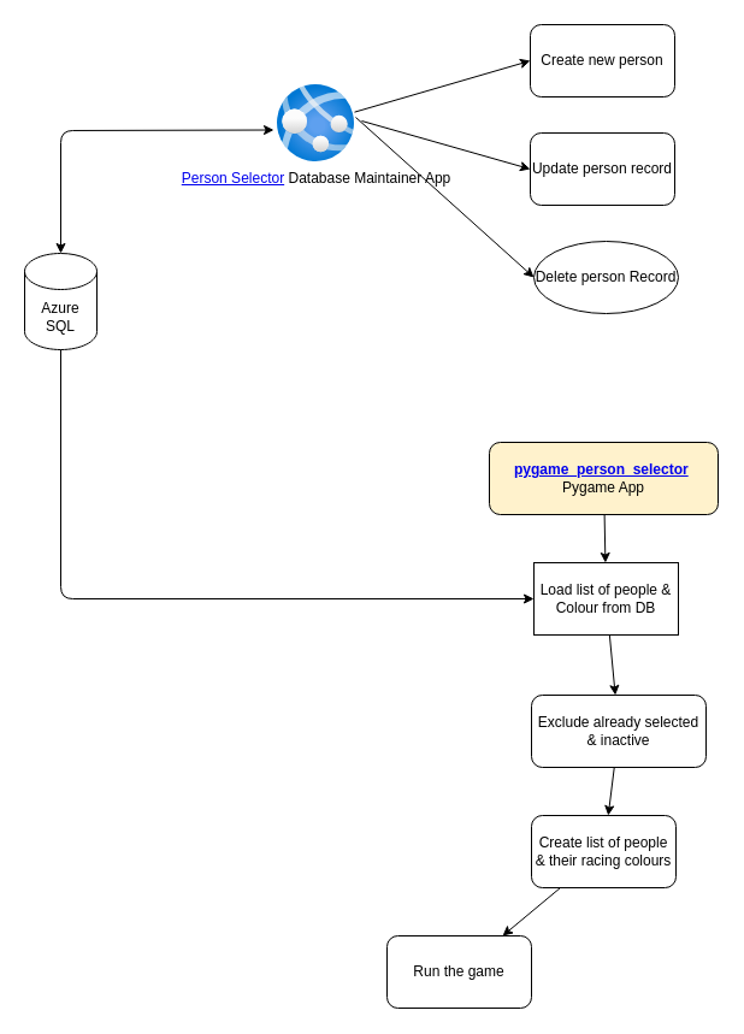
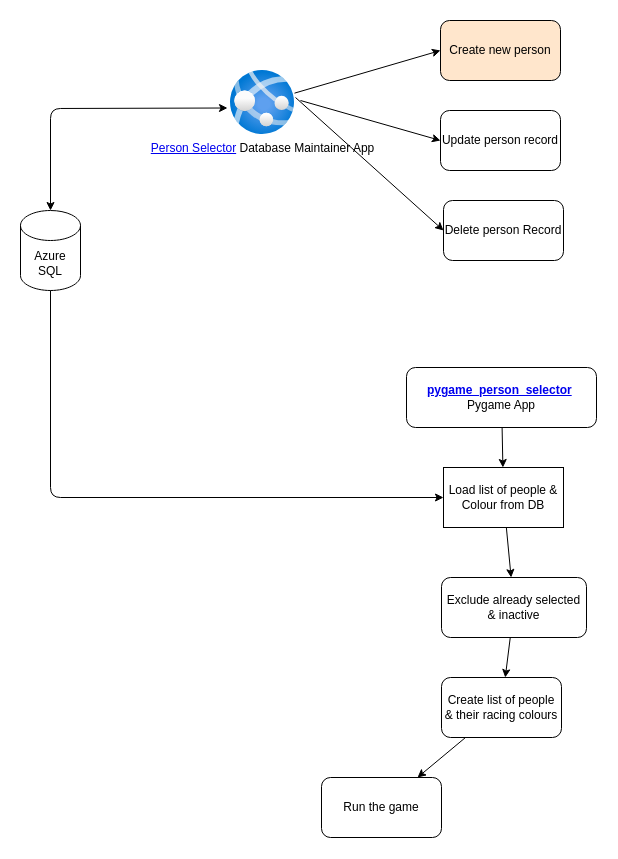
- <mxCell id="15" value="Create new person" style="rounded=1;whiteSpace=wrap;html=1;fontSize=12;" vertex="1" parent="1"><mxGeometry x="440" y="20" width="120" height="60" as="geometry" /></mxCell>
+ <mxCell id="15" value="Create new person" style="rounded=1;whiteSpace=wrap;html=1;fontSize=12;fillColor=#ffe6cc;" vertex="1" parent="1"><mxGeometry x="440" y="20" width="120" height="60" as="geometry" /></mxCell>
- <mxCell id="17" value="Delete person Record" style="ellipse;whiteSpace=wrap;html=1;fontSize=12;" vertex="1" parent="1"><mxGeometry x="443" y="200" width="120" height="60" as="geometry" /></mxCell>
+ <mxCell id="17" value="Delete person Record" style="rounded=1;whiteSpace=wrap;html=1;fontSize=12;" vertex="1" parent="1"><mxGeometry x="443" y="200" width="120" height="60" as="geometry" /></mxCell>
- <mxCell id="6" value="&lt;a href=&quot;https://github.com/gilgamesh7/pygame_person_selector&quot; style=&quot;box-sizing: border-box ; background-color: transparent ; transition: all 80ms cubic-bezier(0.33 , 1 , 0.68 , 1) 0s , all 0s ease 0s , all 0s ease 0s , all 0s ease 0s ; font-weight: 600&quot;&gt;&lt;font style=&quot;font-size: 12px&quot;&gt;pygame_person_selector&lt;/font&gt;&lt;/a&gt;&amp;nbsp;&lt;br&gt;Pygame App" style="rounded=1;whiteSpace=wrap;html=1;fillColor=#fff2cc;" vertex="1" parent="1"><mxGeometry x="406" y="367" width="190" height="60" as="geometry" /></mxCell>
+ <mxCell id="6" value="&lt;a href=&quot;https://github.com/gilgamesh7/pygame_person_selector&quot; style=&quot;box-sizing: border-box ; background-color: transparent ; transition: all 80ms cubic-bezier(0.33 , 1 , 0.68 , 1) 0s , all 0s ease 0s , all 0s ease 0s , all 0s ease 0s ; font-weight: 600&quot;&gt;&lt;font style=&quot;font-size: 12px&quot;&gt;pygame_person_selector&lt;/font&gt;&lt;/a&gt;&amp;nbsp;&lt;br&gt;Pygame App" style="rounded=1;whiteSpace=wrap;html=1;" vertex="1" parent="1"><mxGeometry x="406" y="367" width="190" height="60" as="geometry" /></mxCell>
